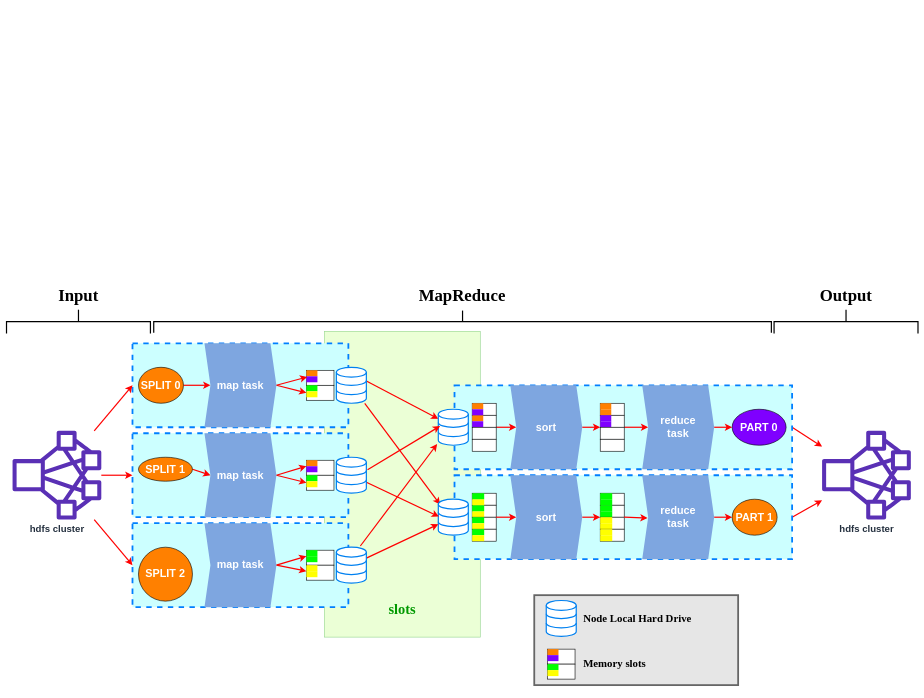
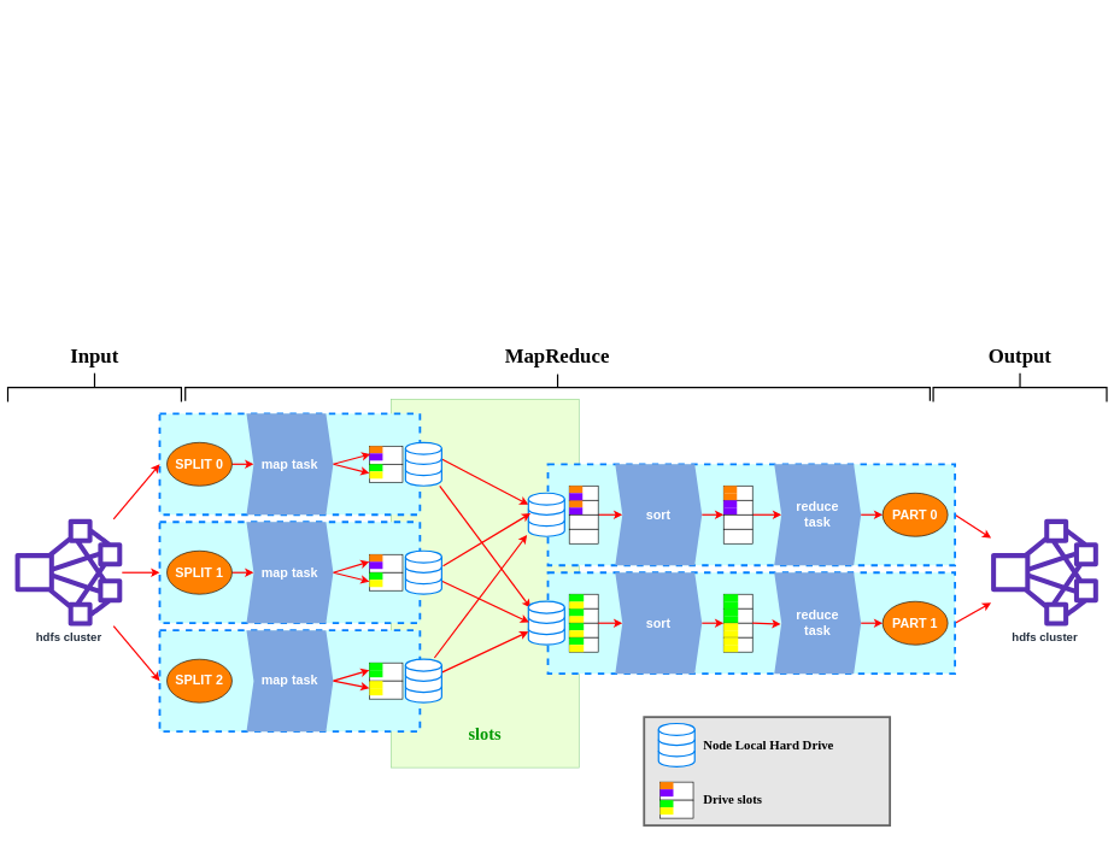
- <mxCell id="25" value="&lt;font size=&quot;1&quot; color=&quot;#FFFFFF&quot;&gt;&lt;b style=&quot;font-size: 18px&quot;&gt;SPLIT 0&lt;/b&gt;&lt;/font&gt;" style="ellipse;whiteSpace=wrap;html=1;strokeColor=#000000;strokeWidth=1;fillColor=#FF8000;" vertex="1" parent="1"><mxGeometry x="230" y="612" width="75" height="60" as="geometry" /></mxCell>
+ <mxCell id="25" value="&lt;font size=&quot;1&quot; color=&quot;#FFFFFF&quot;&gt;&lt;b style=&quot;font-size: 18px&quot;&gt;SPLIT 0&lt;/b&gt;&lt;/font&gt;" style="ellipse;whiteSpace=wrap;html=1;strokeColor=#000000;strokeWidth=1;fillColor=#FF8000;" vertex="1" parent="1"><mxGeometry x="230" y="612" width="90" height="60" as="geometry" /></mxCell>
- <mxCell id="86" value="&lt;font size=&quot;1&quot; color=&quot;#FFFFFF&quot;&gt;&lt;b style=&quot;font-size: 18px&quot;&gt;PART 0&lt;/b&gt;&lt;/font&gt;" style="ellipse;whiteSpace=wrap;html=1;strokeColor=#000000;strokeWidth=1;fillColor=#7f00ff;" vertex="1" parent="1"><mxGeometry x="1220" y="682" width="90" height="60" as="geometry" /></mxCell>
+ <mxCell id="86" value="&lt;font size=&quot;1&quot; color=&quot;#FFFFFF&quot;&gt;&lt;b style=&quot;font-size: 18px&quot;&gt;PART 0&lt;/b&gt;&lt;/font&gt;" style="ellipse;whiteSpace=wrap;html=1;strokeColor=#000000;strokeWidth=1;fillColor=#FF8000;" vertex="1" parent="1"><mxGeometry x="1220" y="682" width="90" height="60" as="geometry" /></mxCell>
- <mxCell id="44" value="&lt;font size=&quot;1&quot; color=&quot;#FFFFFF&quot;&gt;&lt;b style=&quot;font-size: 18px&quot;&gt;SPLIT 1&lt;br&gt;&lt;/b&gt;&lt;/font&gt;" style="ellipse;whiteSpace=wrap;html=1;strokeColor=#000000;strokeWidth=1;fillColor=#FF8000;" vertex="1" parent="1"><mxGeometry x="230" y="762" width="90" height="40" as="geometry" /></mxCell>
+ <mxCell id="44" value="&lt;font size=&quot;1&quot; color=&quot;#FFFFFF&quot;&gt;&lt;b style=&quot;font-size: 18px&quot;&gt;SPLIT 1&lt;br&gt;&lt;/b&gt;&lt;/font&gt;" style="ellipse;whiteSpace=wrap;html=1;strokeColor=#000000;strokeWidth=1;fillColor=#FF8000;" vertex="1" parent="1"><mxGeometry x="230" y="762" width="90" height="60" as="geometry" /></mxCell>
- <mxCell id="87" value="&lt;font size=&quot;1&quot; color=&quot;#FFFFFF&quot;&gt;&lt;b style=&quot;font-size: 18px&quot;&gt;PART 1&lt;br&gt;&lt;/b&gt;&lt;/font&gt;" style="ellipse;whiteSpace=wrap;html=1;strokeColor=#000000;strokeWidth=1;fillColor=#FF8000;" vertex="1" parent="1"><mxGeometry x="1220" y="832" width="75" height="60" as="geometry" /></mxCell>
+ <mxCell id="87" value="&lt;font size=&quot;1&quot; color=&quot;#FFFFFF&quot;&gt;&lt;b style=&quot;font-size: 18px&quot;&gt;PART 1&lt;br&gt;&lt;/b&gt;&lt;/font&gt;" style="ellipse;whiteSpace=wrap;html=1;strokeColor=#000000;strokeWidth=1;fillColor=#FF8000;" vertex="1" parent="1"><mxGeometry x="1220" y="832" width="90" height="60" as="geometry" /></mxCell>
- <mxCell id="62" value="&lt;font size=&quot;1&quot; color=&quot;#FFFFFF&quot;&gt;&lt;b style=&quot;font-size: 18px&quot;&gt;SPLIT 2&lt;br&gt;&lt;/b&gt;&lt;/font&gt;" style="ellipse;whiteSpace=wrap;html=1;strokeColor=#000000;strokeWidth=1;fillColor=#FF8000;" vertex="1" parent="1"><mxGeometry x="230" y="912" width="90" height="90" as="geometry" /></mxCell>
+ <mxCell id="62" value="&lt;font size=&quot;1&quot; color=&quot;#FFFFFF&quot;&gt;&lt;b style=&quot;font-size: 18px&quot;&gt;SPLIT 2&lt;br&gt;&lt;/b&gt;&lt;/font&gt;" style="ellipse;whiteSpace=wrap;html=1;strokeColor=#000000;strokeWidth=1;fillColor=#FF8000;" vertex="1" parent="1"><mxGeometry x="230" y="912" width="90" height="60" as="geometry" /></mxCell>
- <mxCell id="126" value="Memory slots" style="text;html=1;strokeColor=none;fillColor=none;align=left;verticalAlign=middle;whiteSpace=wrap;rounded=0;fontFamily=Verdana;fontSize=18;fontColor=#000000;fontStyle=1" vertex="1" parent="1"><mxGeometry x="970" y="1097" width="230" height="20" as="geometry" /></mxCell>
+ <mxCell id="126" value="Drive slots" style="text;html=1;strokeColor=none;fillColor=none;align=left;verticalAlign=middle;whiteSpace=wrap;rounded=0;fontFamily=Verdana;fontSize=18;fontColor=#000000;fontStyle=1" vertex="1" parent="1"><mxGeometry x="970" y="1097" width="230" height="20" as="geometry" /></mxCell>
